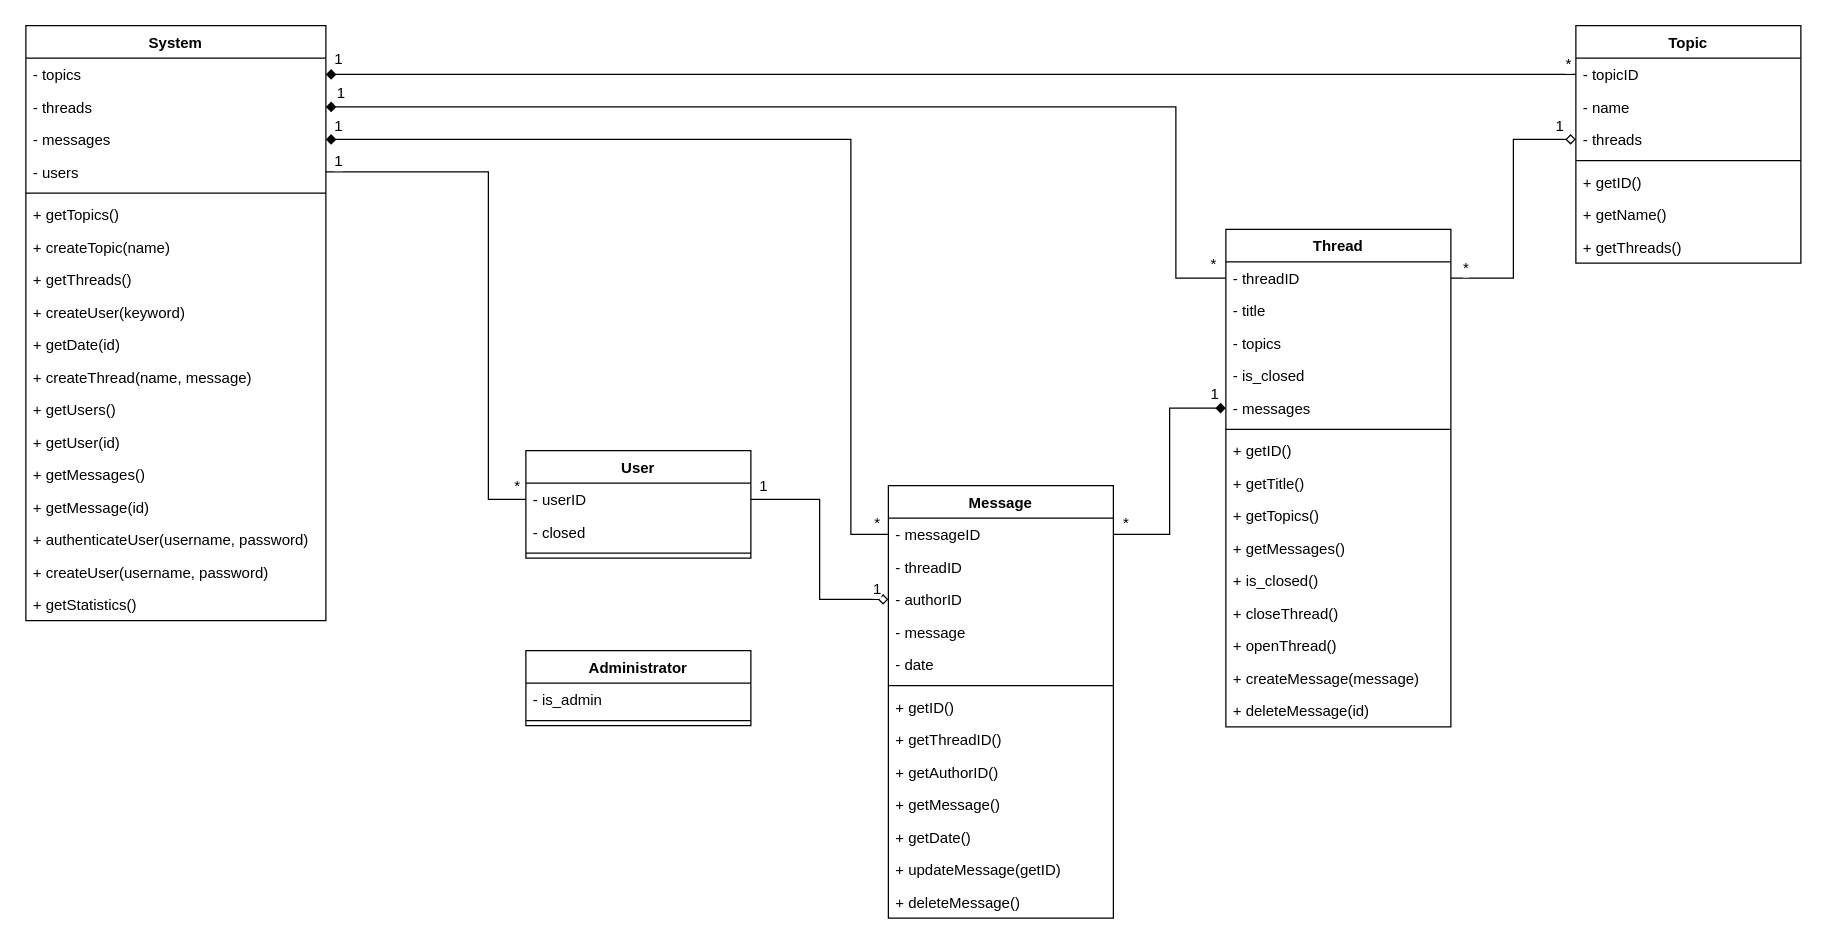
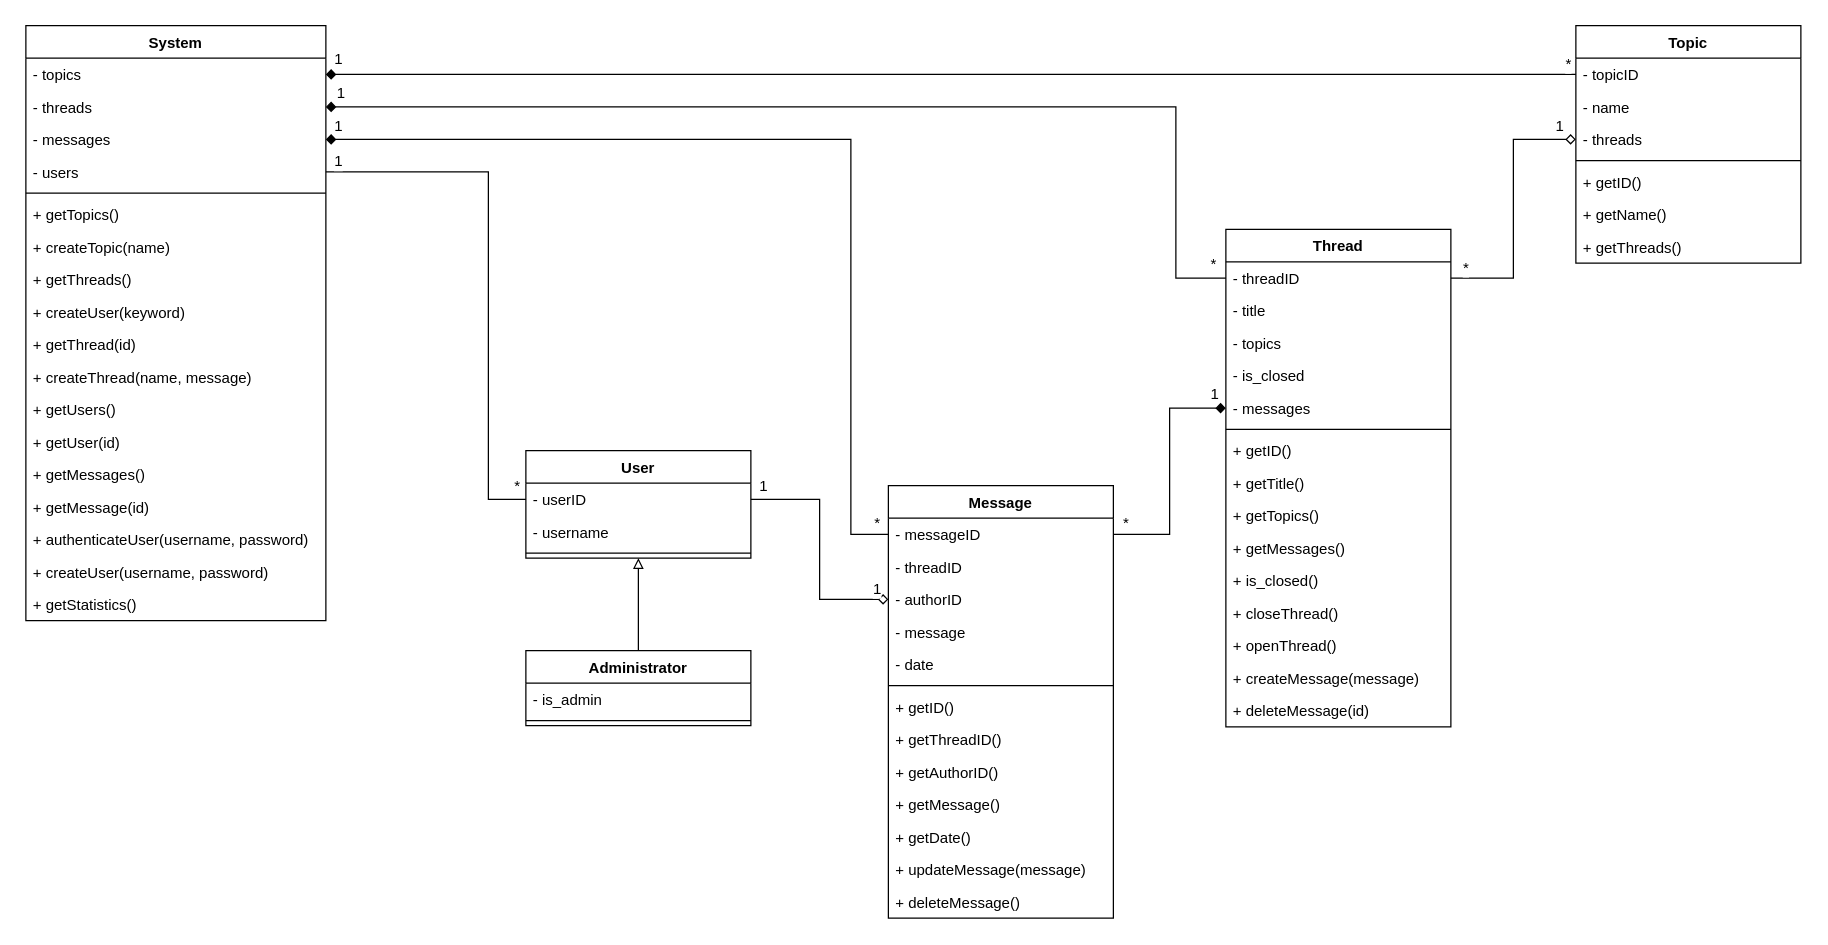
- <mxCell id="63" value="+ getDate(id)" style="text;strokeColor=none;fillColor=none;align=left;verticalAlign=top;spacingLeft=4;spacingRight=4;overflow=hidden;rotatable=0;points=[[0,0.5],[1,0.5]];portConstraint=eastwest;fontStyle=0" vertex="1" parent="53"><mxGeometry y="242" width="240" height="26" as="geometry" /></mxCell>
+ <mxCell id="63" value="+ getThread(id)" style="text;strokeColor=none;fillColor=none;align=left;verticalAlign=top;spacingLeft=4;spacingRight=4;overflow=hidden;rotatable=0;points=[[0,0.5],[1,0.5]];portConstraint=eastwest;fontStyle=0" vertex="1" parent="53"><mxGeometry y="242" width="240" height="26" as="geometry" /></mxCell>
- <mxCell id="5" value="- closed" style="text;strokeColor=none;fillColor=none;align=left;verticalAlign=top;spacingLeft=4;spacingRight=4;overflow=hidden;rotatable=0;points=[[0,0.5],[1,0.5]];portConstraint=eastwest;fontStyle=0" vertex="1" parent="3"><mxGeometry y="52" width="180" height="26" as="geometry" /></mxCell>
+ <mxCell id="5" value="- username" style="text;strokeColor=none;fillColor=none;align=left;verticalAlign=top;spacingLeft=4;spacingRight=4;overflow=hidden;rotatable=0;points=[[0,0.5],[1,0.5]];portConstraint=eastwest;fontStyle=0" vertex="1" parent="3"><mxGeometry y="52" width="180" height="26" as="geometry" /></mxCell>
+ <mxCell id="11" style="edgeStyle=orthogonalEdgeStyle;rounded=0;orthogonalLoop=1;jettySize=auto;html=1;endArrow=block;endFill=0;" edge="1" parent="1" source="8" target="3"><mxGeometry relative="1" as="geometry" /></mxCell>
- <mxCell id="51" value="+ updateMessage(getID)" style="text;strokeColor=none;fillColor=none;align=left;verticalAlign=top;spacingLeft=4;spacingRight=4;overflow=hidden;rotatable=0;points=[[0,0.5],[1,0.5]];portConstraint=eastwest;fontStyle=0" vertex="1" parent="39"><mxGeometry y="294" width="180" height="26" as="geometry" /></mxCell>
+ <mxCell id="51" value="+ updateMessage(message)" style="text;strokeColor=none;fillColor=none;align=left;verticalAlign=top;spacingLeft=4;spacingRight=4;overflow=hidden;rotatable=0;points=[[0,0.5],[1,0.5]];portConstraint=eastwest;fontStyle=0" vertex="1" parent="39"><mxGeometry y="294" width="180" height="26" as="geometry" /></mxCell>
